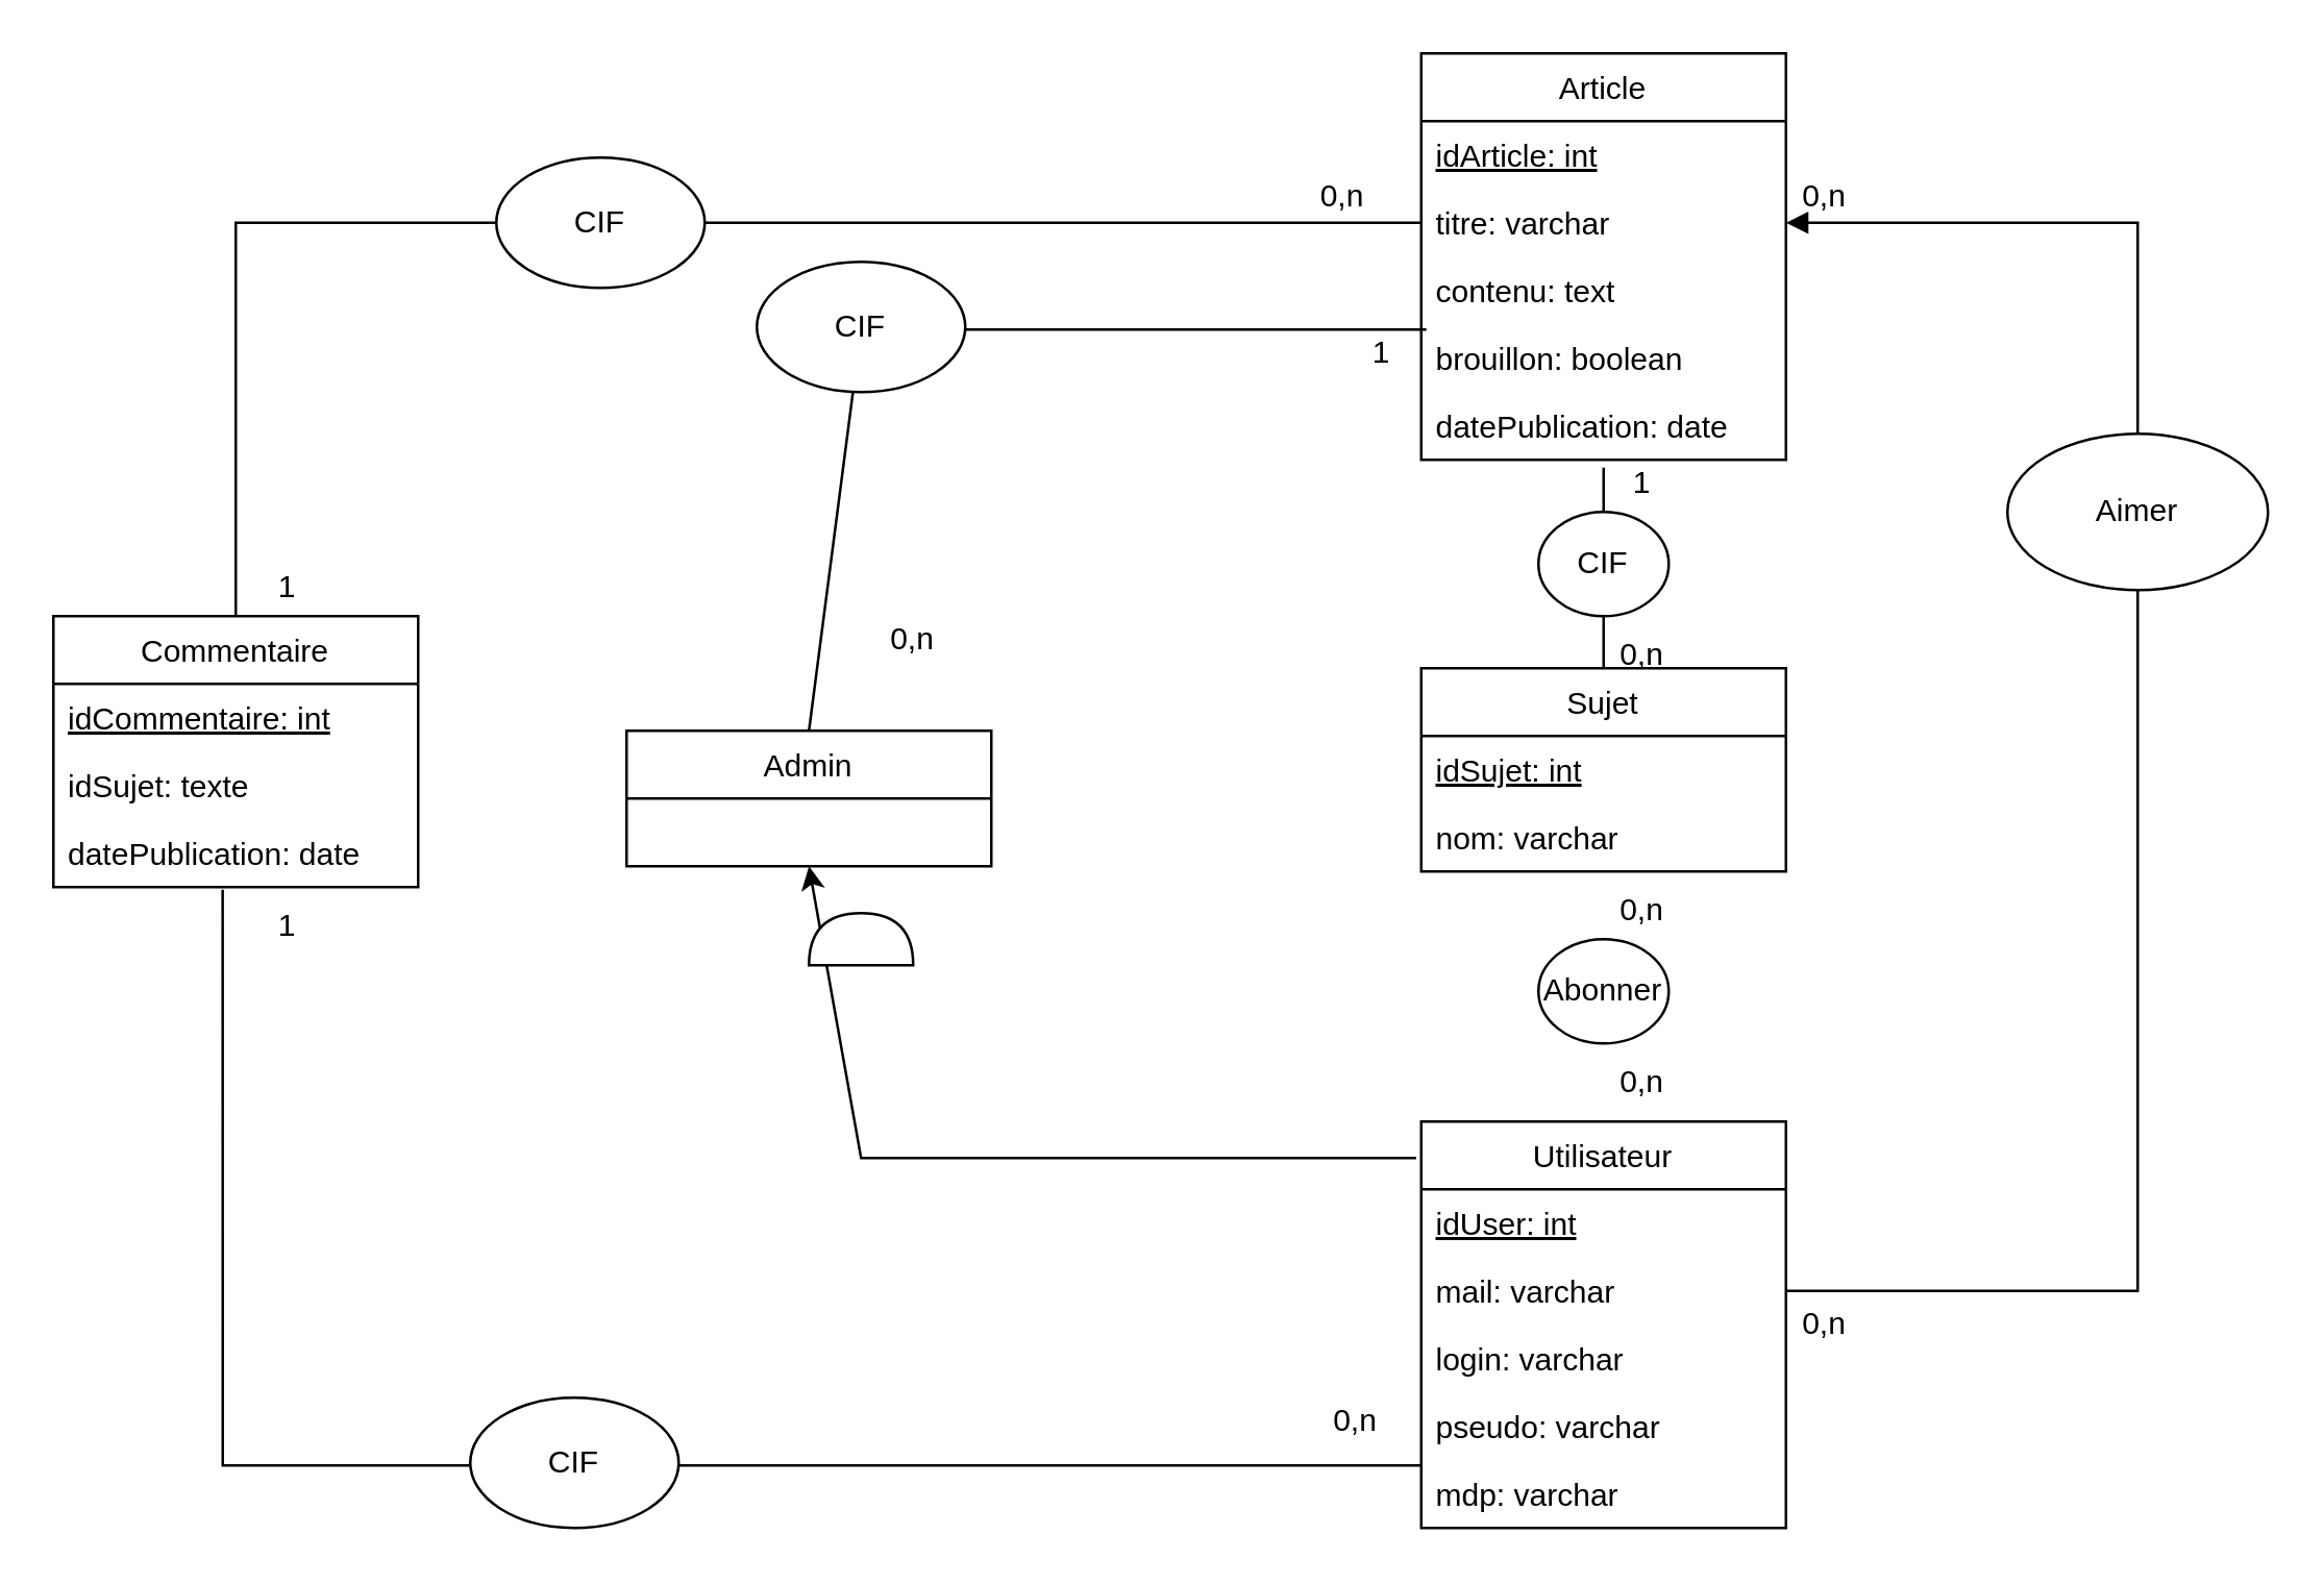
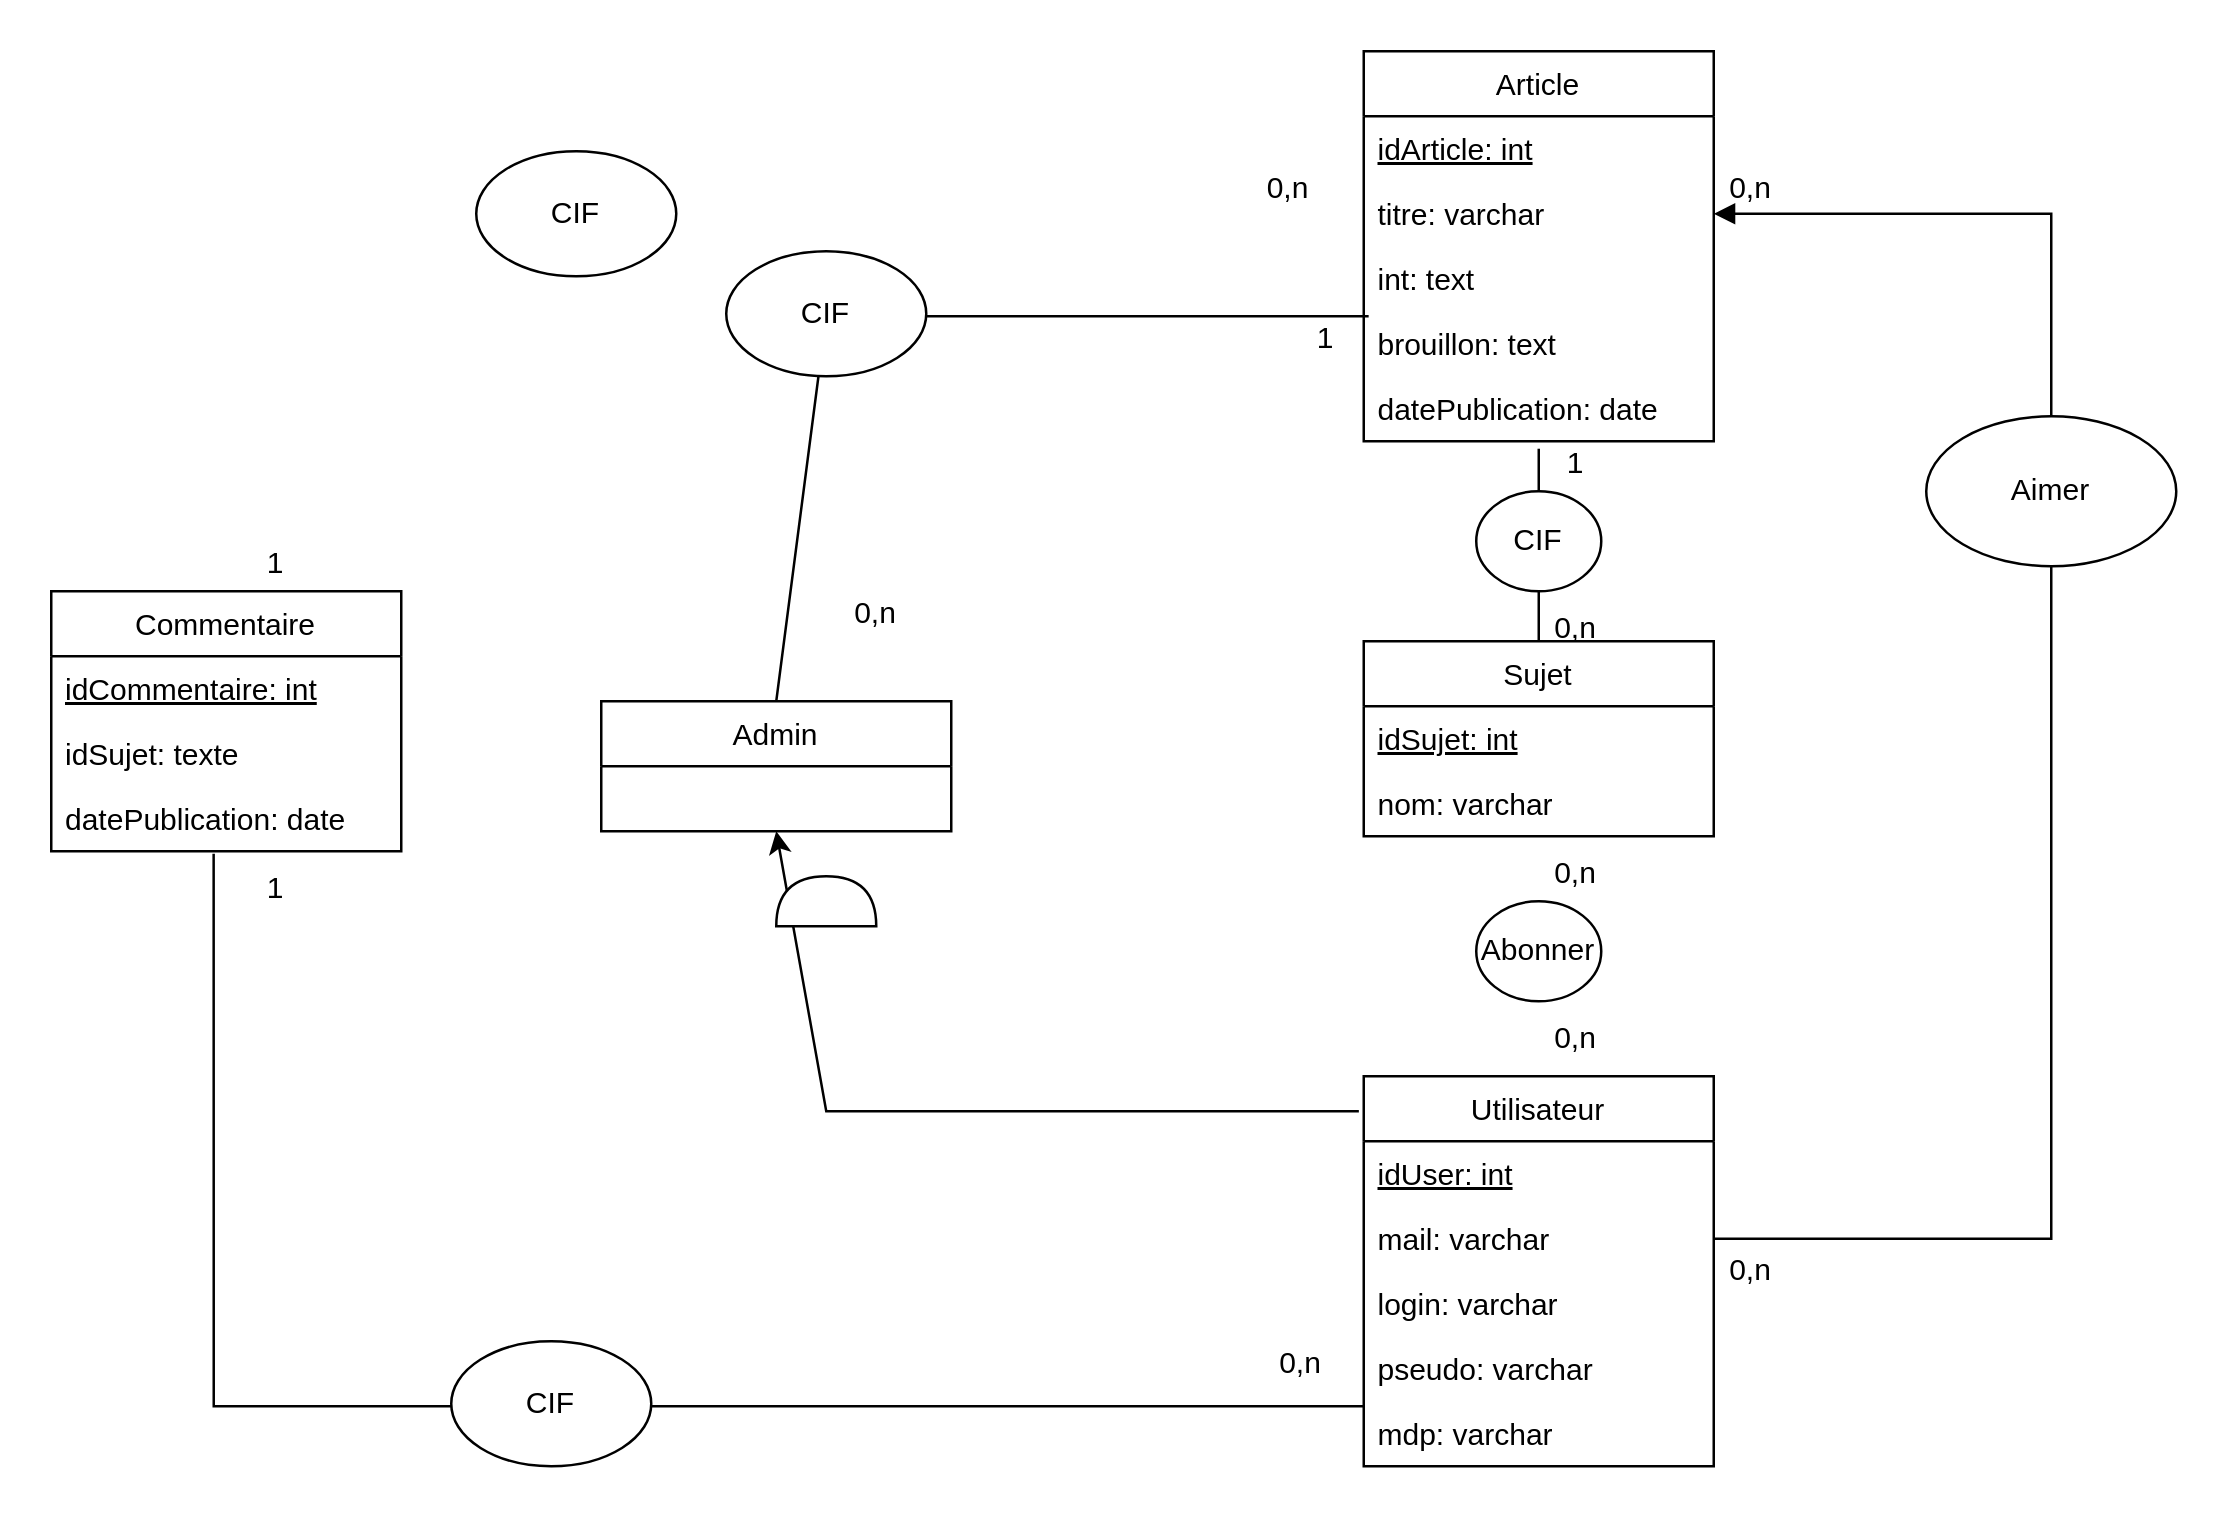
- <mxCell id="25" value="" style="endArrow=none;html=1;rounded=0;exitX=0.5;exitY=0;exitDx=0;exitDy=0;entryX=0;entryY=0.5;entryDx=0;entryDy=0;" parent="1" source="17" target="4" edge="1"><mxGeometry width="50" height="50" relative="1" as="geometry"><mxPoint x="590" y="340" as="sourcePoint" /><mxPoint x="640" y="290" as="targetPoint" /><Array as="points"><mxPoint x="90" y="85" /></Array></mxGeometry></mxCell>
- <mxCell id="5" value="contenu: text" style="text;strokeColor=none;fillColor=none;align=left;verticalAlign=top;spacingLeft=4;spacingRight=4;overflow=hidden;rotatable=0;points=[[0,0.5],[1,0.5]];portConstraint=eastwest;" parent="2" vertex="1"><mxGeometry y="78" width="140" height="26" as="geometry" /></mxCell>
+ <mxCell id="5" value="int: text" style="text;strokeColor=none;fillColor=none;align=left;verticalAlign=top;spacingLeft=4;spacingRight=4;overflow=hidden;rotatable=0;points=[[0,0.5],[1,0.5]];portConstraint=eastwest;" parent="2" vertex="1"><mxGeometry y="78" width="140" height="26" as="geometry" /></mxCell>
- <mxCell id="6" value="brouillon: boolean" style="text;strokeColor=none;fillColor=none;align=left;verticalAlign=top;spacingLeft=4;spacingRight=4;overflow=hidden;rotatable=0;points=[[0,0.5],[1,0.5]];portConstraint=eastwest;" parent="2" vertex="1"><mxGeometry y="104" width="140" height="26" as="geometry" /></mxCell>
+ <mxCell id="6" value="brouillon: text" style="text;strokeColor=none;fillColor=none;align=left;verticalAlign=top;spacingLeft=4;spacingRight=4;overflow=hidden;rotatable=0;points=[[0,0.5],[1,0.5]];portConstraint=eastwest;" parent="2" vertex="1"><mxGeometry y="104" width="140" height="26" as="geometry" /></mxCell>
